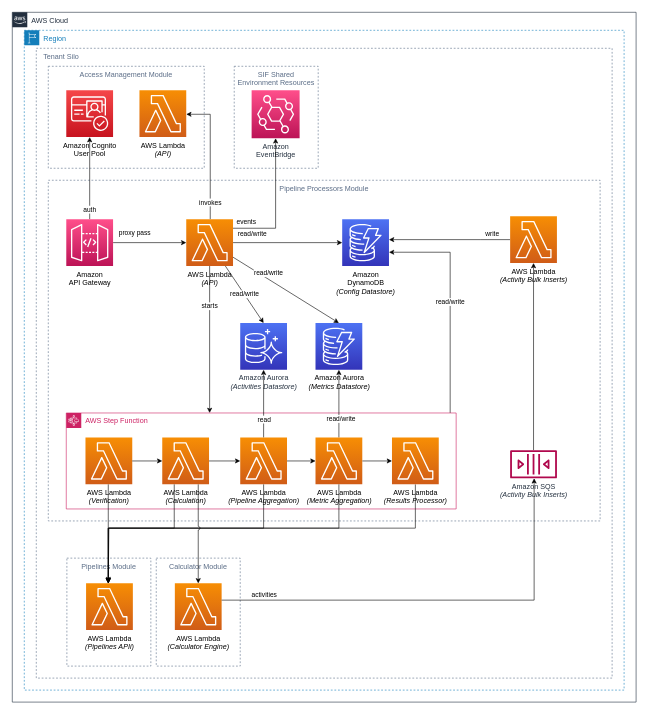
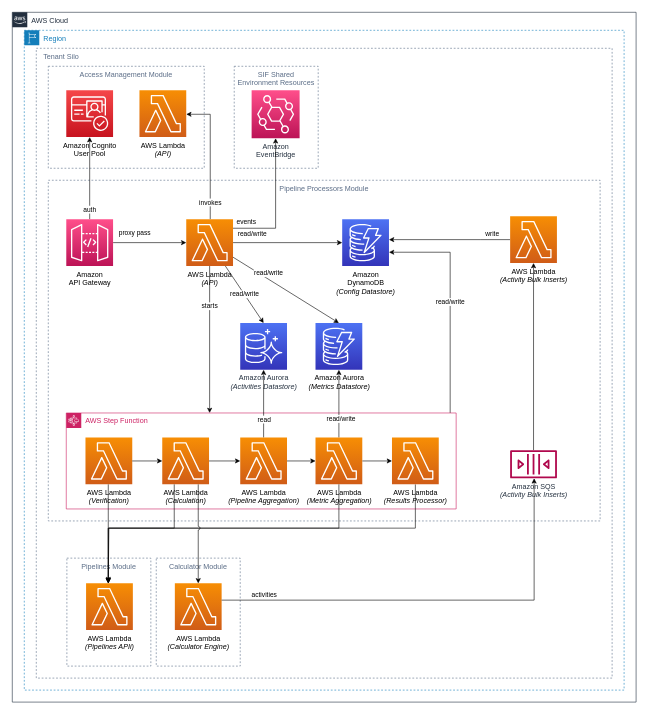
- <mxCell id="50" style="edgeStyle=orthogonalEdgeStyle;rounded=0;orthogonalLoop=1;jettySize=auto;html=1;jumpStyle=none;" edge="1" parent="1" source="33" target="43"><mxGeometry relative="1" as="geometry"><Array as="points"><mxPoint x="439" y="880" /><mxPoint x="180" y="880" /></Array></mxGeometry></mxCell>
